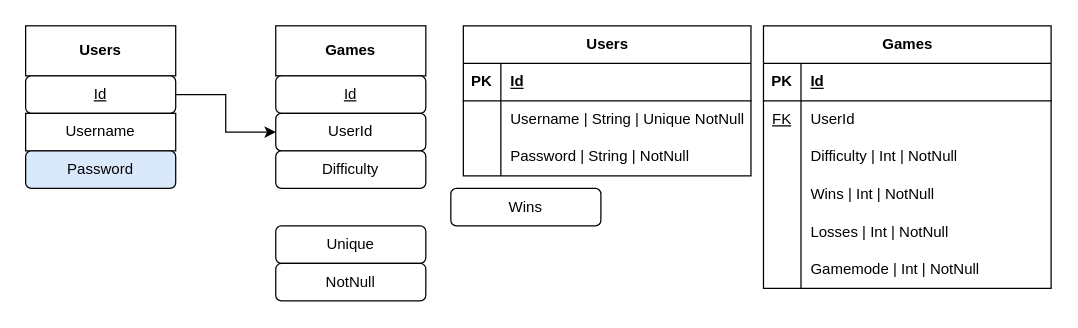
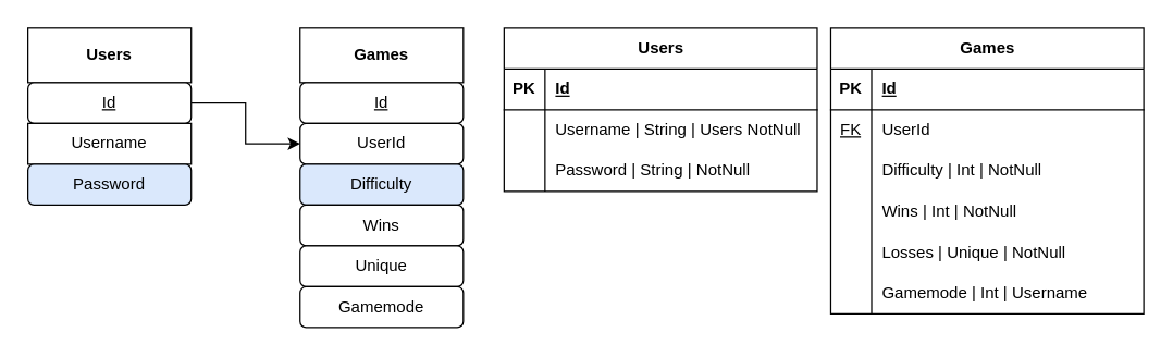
- <mxCell id="20" value="Username | String | Unique NotNull" style="shape=partialRectangle;connectable=0;fillColor=none;top=0;left=0;bottom=0;right=0;align=left;spacingLeft=6;overflow=hidden;whiteSpace=wrap;html=1;" vertex="1" parent="18"><mxGeometry x="30" width="200" height="30" as="geometry"><mxRectangle width="200" height="30" as="alternateBounds" /></mxGeometry></mxCell>
+ <mxCell id="20" value="Username | String | Users NotNull" style="shape=partialRectangle;connectable=0;fillColor=none;top=0;left=0;bottom=0;right=0;align=left;spacingLeft=6;overflow=hidden;whiteSpace=wrap;html=1;" vertex="1" parent="18"><mxGeometry x="30" width="200" height="30" as="geometry"><mxRectangle width="200" height="30" as="alternateBounds" /></mxGeometry></mxCell>
- <mxCell id="10" value="Difficulty" style="rounded=1;whiteSpace=wrap;html=1;" vertex="1" parent="1"><mxGeometry x="220" y="120" width="120" height="30" as="geometry" /></mxCell>
+ <mxCell id="10" value="Difficulty" style="rounded=1;whiteSpace=wrap;html=1;fillColor=#dae8fc;" vertex="1" parent="1"><mxGeometry x="220" y="120" width="120" height="30" as="geometry" /></mxCell>
- <mxCell id="11" value="Wins" style="rounded=1;whiteSpace=wrap;html=1;" vertex="1" parent="1"><mxGeometry x="360" y="150" width="120" height="30" as="geometry" /></mxCell>
+ <mxCell id="11" value="Wins" style="rounded=1;whiteSpace=wrap;html=1;" vertex="1" parent="1"><mxGeometry x="220" y="150" width="120" height="30" as="geometry" /></mxCell>
- <mxCell id="39" value="Losses | Int | NotNull" style="shape=partialRectangle;connectable=0;fillColor=none;top=0;left=0;bottom=0;right=0;align=left;spacingLeft=6;overflow=hidden;whiteSpace=wrap;html=1;" vertex="1" parent="37"><mxGeometry x="30" width="200" height="30" as="geometry"><mxRectangle width="200" height="30" as="alternateBounds" /></mxGeometry></mxCell>
+ <mxCell id="39" value="Losses | Unique | NotNull" style="shape=partialRectangle;connectable=0;fillColor=none;top=0;left=0;bottom=0;right=0;align=left;spacingLeft=6;overflow=hidden;whiteSpace=wrap;html=1;" vertex="1" parent="37"><mxGeometry x="30" width="200" height="30" as="geometry"><mxRectangle width="200" height="30" as="alternateBounds" /></mxGeometry></mxCell>
- <mxCell id="42" value="Gamemode | Int | NotNull" style="shape=partialRectangle;connectable=0;fillColor=none;top=0;left=0;bottom=0;right=0;align=left;spacingLeft=6;overflow=hidden;whiteSpace=wrap;html=1;" vertex="1" parent="40"><mxGeometry x="30" width="200" height="30" as="geometry"><mxRectangle width="200" height="30" as="alternateBounds" /></mxGeometry></mxCell>
+ <mxCell id="42" value="Gamemode | Int | Username" style="shape=partialRectangle;connectable=0;fillColor=none;top=0;left=0;bottom=0;right=0;align=left;spacingLeft=6;overflow=hidden;whiteSpace=wrap;html=1;" vertex="1" parent="40"><mxGeometry x="30" width="200" height="30" as="geometry"><mxRectangle width="200" height="30" as="alternateBounds" /></mxGeometry></mxCell>
- <mxCell id="13" value="NotNull" style="rounded=1;whiteSpace=wrap;html=1;" vertex="1" parent="1"><mxGeometry x="220" y="210" width="120" height="30" as="geometry" /></mxCell>
+ <mxCell id="13" value="Gamemode" style="rounded=1;whiteSpace=wrap;html=1;" vertex="1" parent="1"><mxGeometry x="220" y="210" width="120" height="30" as="geometry" /></mxCell>
